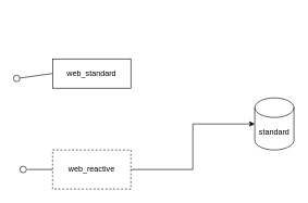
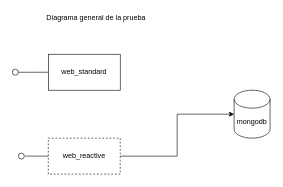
+ <mxCell id="10" value="Diagrama general de la prueba" style="text;html=1;strokeColor=none;fillColor=none;align=center;verticalAlign=middle;whiteSpace=wrap;rounded=0;" vertex="1" parent="1"><mxGeometry x="50" y="20" width="220" height="20" as="geometry" /></mxCell>
- <mxCell id="3" value="web_standard" style="rounded=0;whiteSpace=wrap;html=1;" vertex="1" parent="1"><mxGeometry x="80" y="90" width="120" height="45" as="geometry" /></mxCell>
+ <mxCell id="3" value="web_standard" style="rounded=0;whiteSpace=wrap;html=1;" vertex="1" parent="1"><mxGeometry x="80" y="90" width="120" height="60" as="geometry" /></mxCell>
- <mxCell id="2" value="standard" style="shape=cylinder3;whiteSpace=wrap;html=1;boundedLbl=1;backgroundOutline=1;size=15;" vertex="1" parent="1"><mxGeometry x="390" y="150" width="60" height="80" as="geometry" /></mxCell>
+ <mxCell id="2" value="mongodb" style="shape=cylinder3;whiteSpace=wrap;html=1;boundedLbl=1;backgroundOutline=1;size=15;" vertex="1" parent="1"><mxGeometry x="390" y="150" width="60" height="80" as="geometry" /></mxCell>
